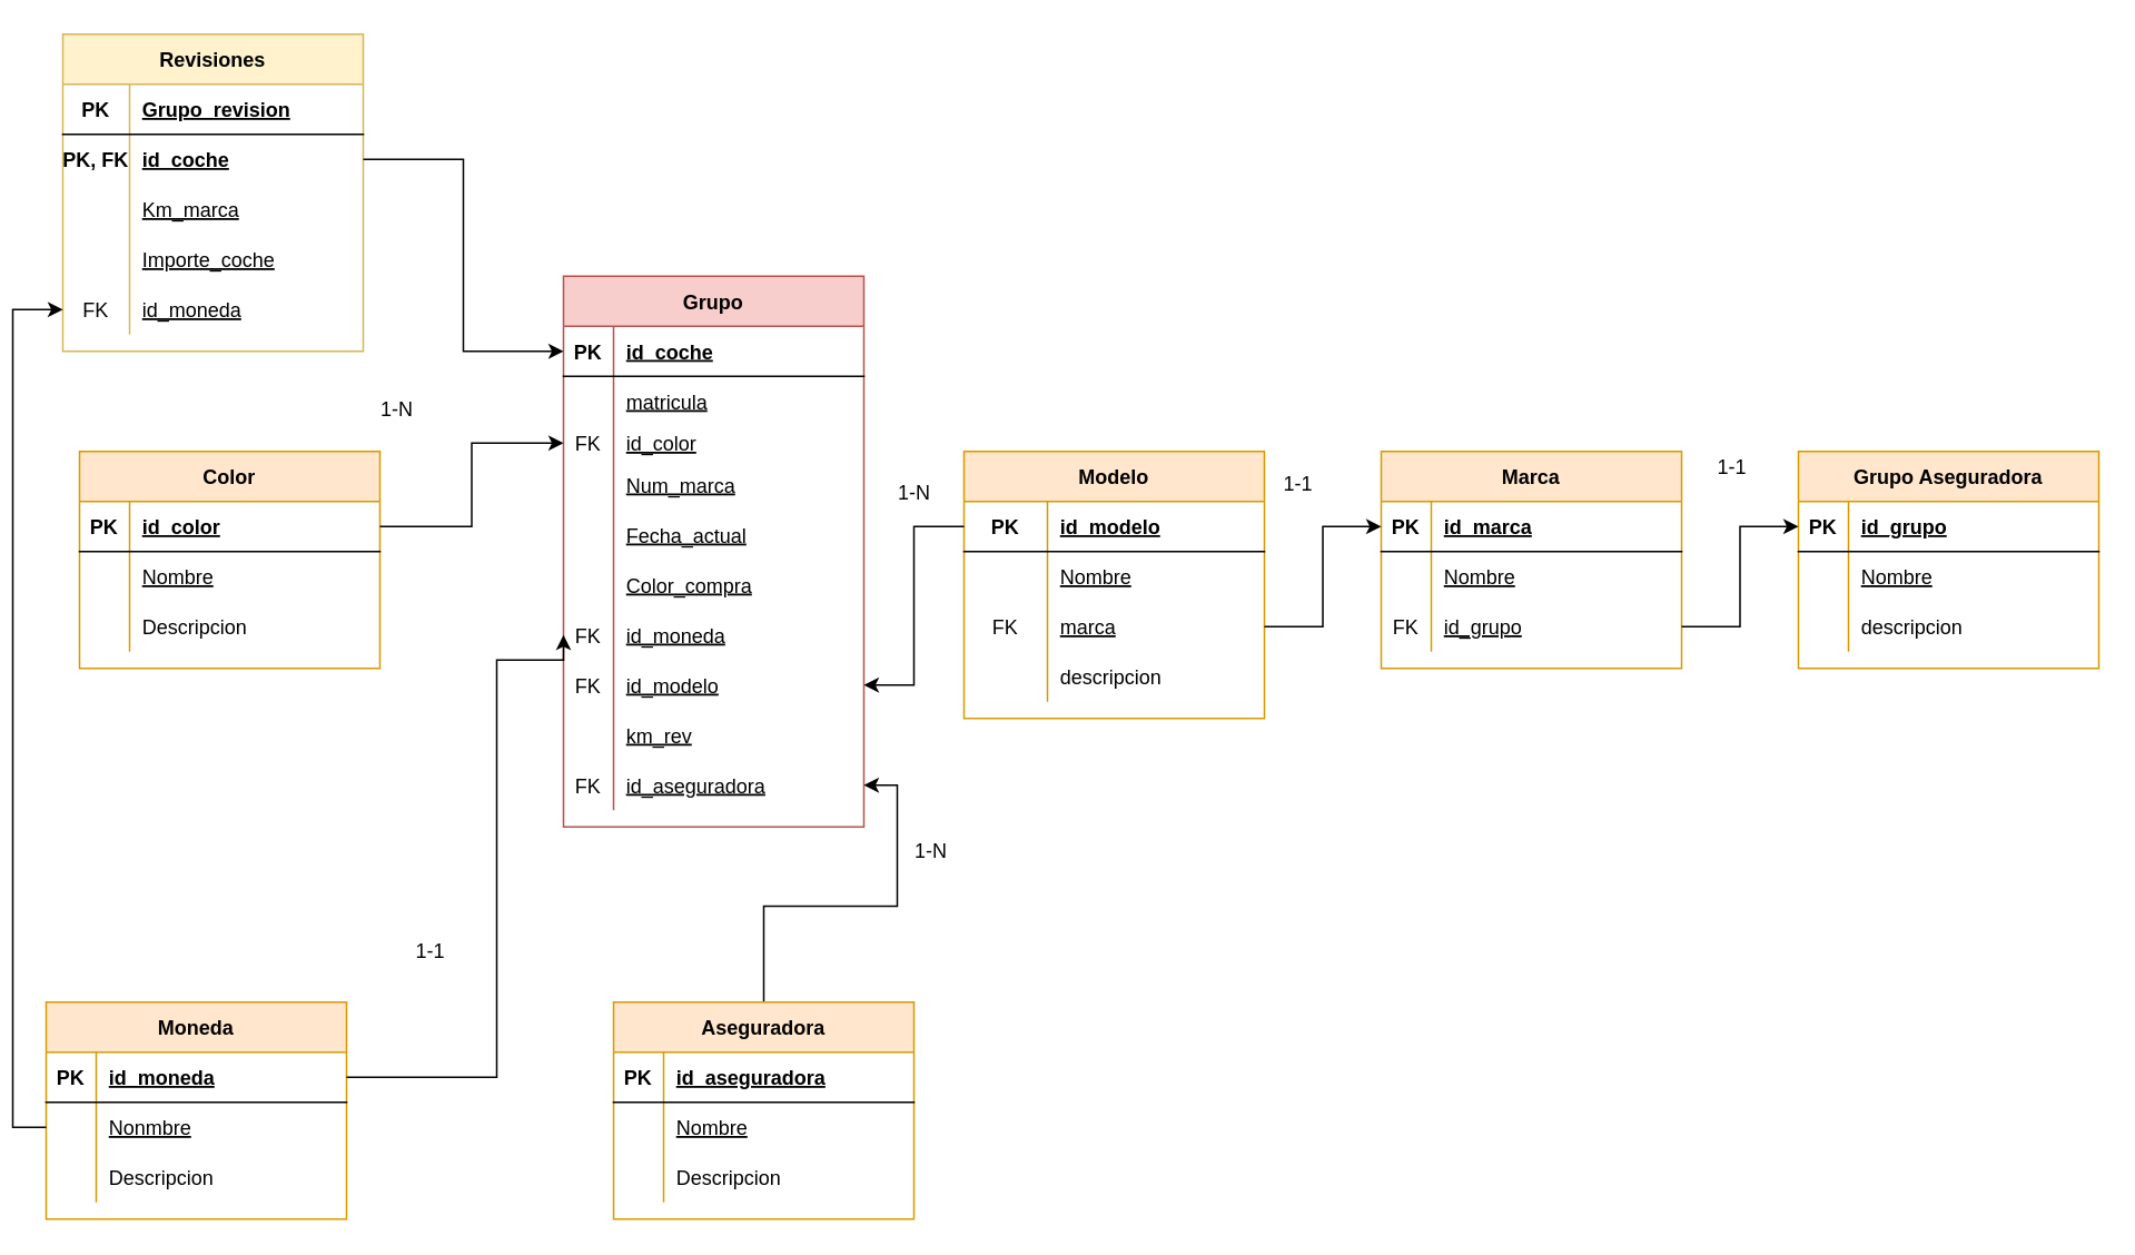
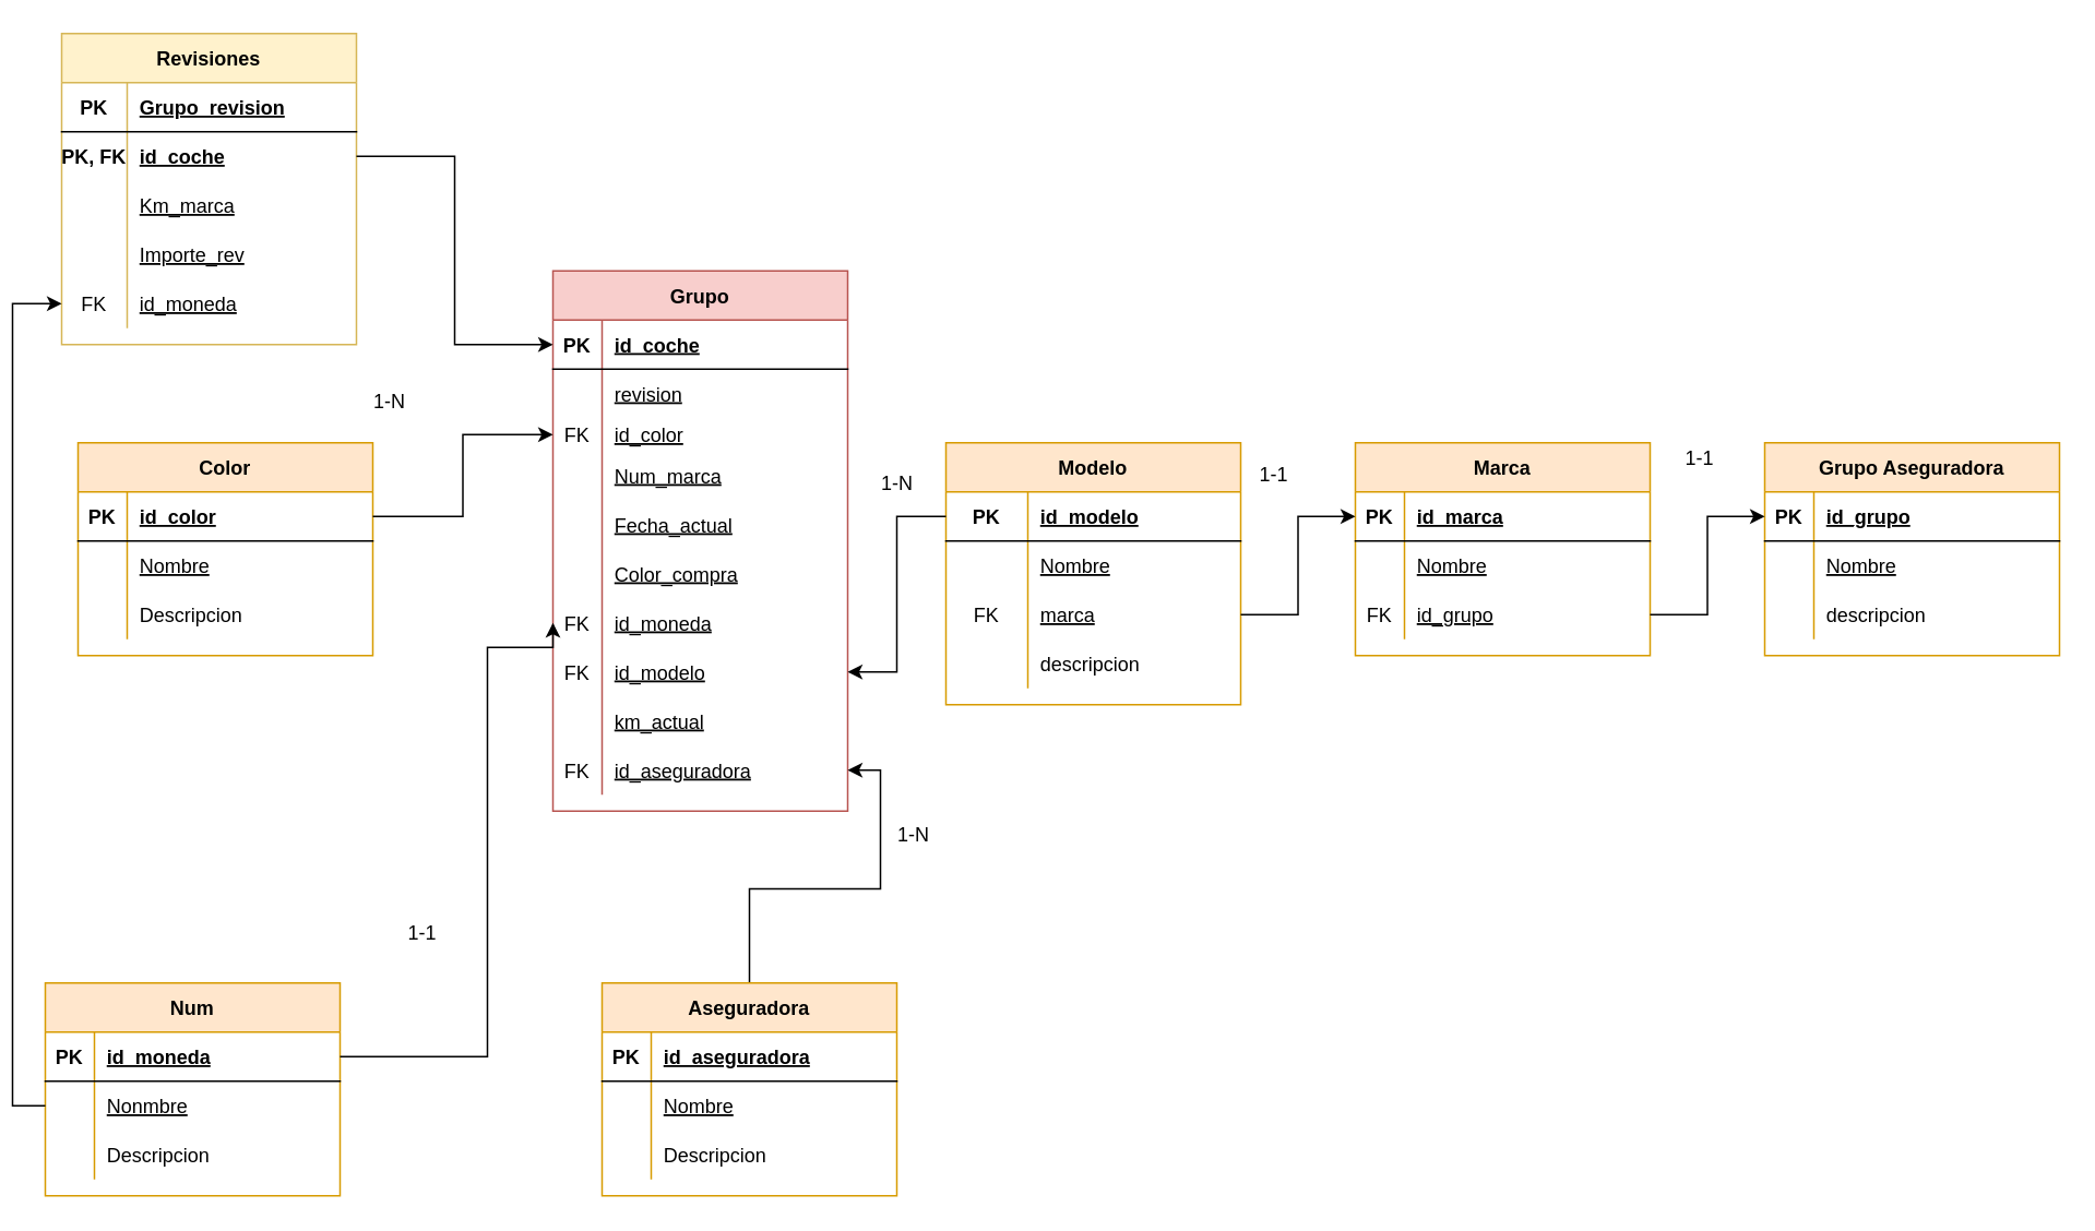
- <mxCell id="45" value="Importe_coche" style="shape=partialRectangle;connectable=0;fillColor=none;top=0;left=0;bottom=0;right=0;align=left;spacingLeft=6;overflow=hidden;fontStyle=4" parent="43" vertex="1"><mxGeometry x="40" width="140" height="30" as="geometry"><mxRectangle width="140" height="30" as="alternateBounds" /></mxGeometry></mxCell>
+ <mxCell id="45" value="Importe_rev" style="shape=partialRectangle;connectable=0;fillColor=none;top=0;left=0;bottom=0;right=0;align=left;spacingLeft=6;overflow=hidden;fontStyle=4" parent="43" vertex="1"><mxGeometry x="40" width="140" height="30" as="geometry"><mxRectangle width="140" height="30" as="alternateBounds" /></mxGeometry></mxCell>
- <mxCell id="8" value="matricula" style="shape=partialRectangle;connectable=0;fillColor=none;top=0;left=0;bottom=0;right=0;align=left;spacingLeft=6;overflow=hidden;fontStyle=4" parent="6" vertex="1"><mxGeometry x="30" width="150" height="30" as="geometry"><mxRectangle width="150" height="30" as="alternateBounds" /></mxGeometry></mxCell>
+ <mxCell id="8" value="revision" style="shape=partialRectangle;connectable=0;fillColor=none;top=0;left=0;bottom=0;right=0;align=left;spacingLeft=6;overflow=hidden;fontStyle=4" parent="6" vertex="1"><mxGeometry x="30" width="150" height="30" as="geometry"><mxRectangle width="150" height="30" as="alternateBounds" /></mxGeometry></mxCell>
- <mxCell id="29" value="km_rev" style="shape=partialRectangle;connectable=0;fillColor=none;top=0;left=0;bottom=0;right=0;align=left;spacingLeft=6;overflow=hidden;fontStyle=4" parent="27" vertex="1"><mxGeometry x="30" width="150" height="30" as="geometry"><mxRectangle width="150" height="30" as="alternateBounds" /></mxGeometry></mxCell>
+ <mxCell id="29" value="km_actual" style="shape=partialRectangle;connectable=0;fillColor=none;top=0;left=0;bottom=0;right=0;align=left;spacingLeft=6;overflow=hidden;fontStyle=4" parent="27" vertex="1"><mxGeometry x="30" width="150" height="30" as="geometry"><mxRectangle width="150" height="30" as="alternateBounds" /></mxGeometry></mxCell>
- <mxCell id="60" value="Moneda" style="shape=table;startSize=30;container=1;collapsible=1;childLayout=tableLayout;fixedRows=1;rowLines=0;fontStyle=1;align=center;resizeLast=1;fillColor=#ffe6cc;strokeColor=#d79b00;" parent="1" vertex="1"><mxGeometry x="20" y="600" width="180" height="130" as="geometry" /></mxCell>
+ <mxCell id="60" value="Num" style="shape=table;startSize=30;container=1;collapsible=1;childLayout=tableLayout;fixedRows=1;rowLines=0;fontStyle=1;align=center;resizeLast=1;fillColor=#ffe6cc;strokeColor=#d79b00;" parent="1" vertex="1"><mxGeometry x="20" y="600" width="180" height="130" as="geometry" /></mxCell>
